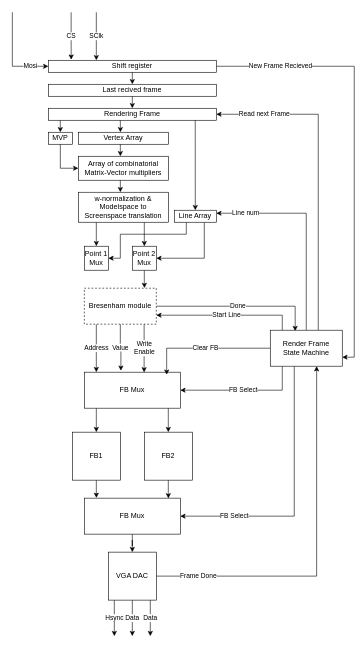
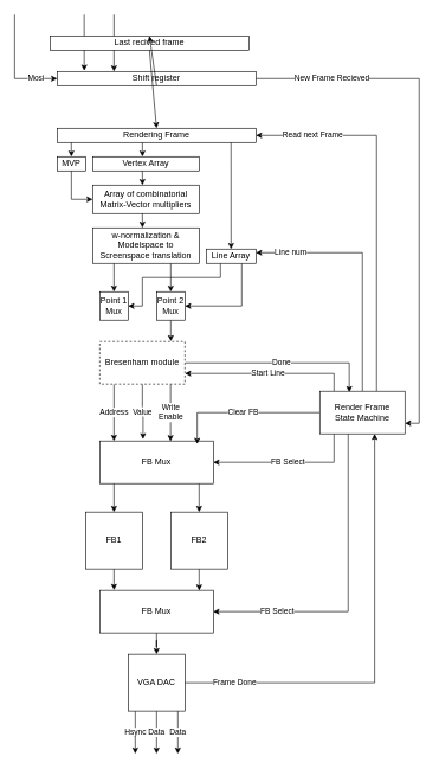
- <mxCell id="8" value="Last recived frame" style="rounded=0;whiteSpace=wrap;html=1;" parent="1" vertex="1"><mxGeometry x="80" y="140" width="280" height="20" as="geometry" /></mxCell>
+ <mxCell id="8" value="Last recived frame" style="rounded=0;whiteSpace=wrap;html=1;" parent="1" vertex="1"><mxGeometry x="70" y="50" width="280" height="20" as="geometry" /></mxCell>
